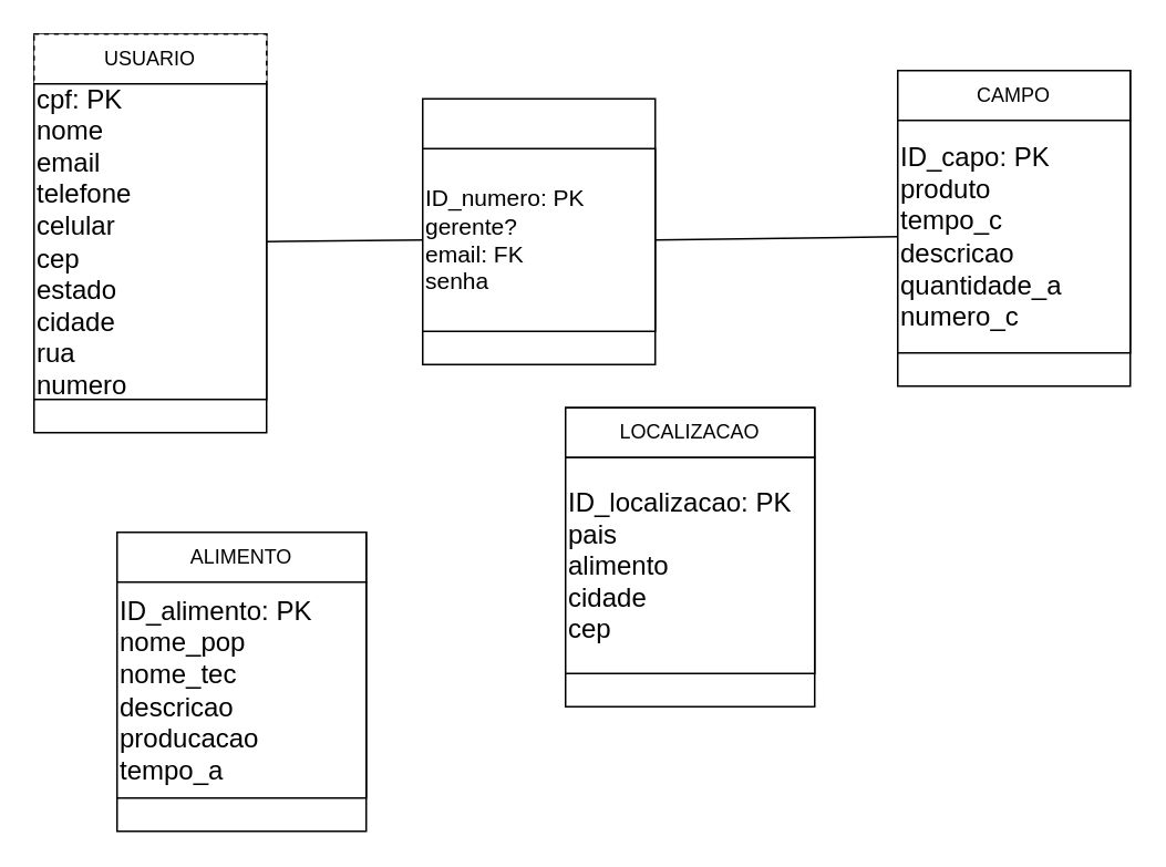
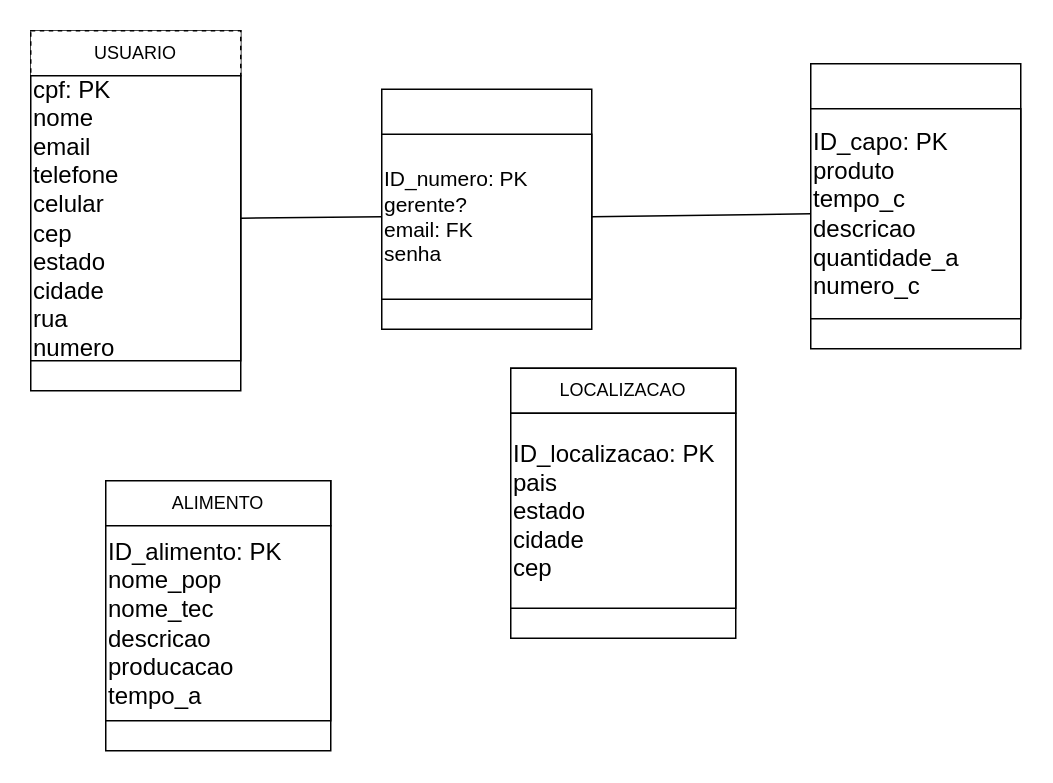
- <mxCell id="8" value="CAMPO" style="rounded=0;whiteSpace=wrap;html=1;" vertex="1" parent="1"><mxGeometry x="540" y="42" width="140" height="30" as="geometry" /></mxCell>
- <mxCell id="12" value="&lt;div&gt;&lt;font size=&quot;3&quot;&gt;ID_localizacao: PK&lt;/font&gt;&lt;/div&gt;&lt;div&gt;&lt;font size=&quot;3&quot;&gt;pais&lt;/font&gt;&lt;/div&gt;&lt;div&gt;&lt;font size=&quot;3&quot;&gt;alimento&lt;/font&gt;&lt;/div&gt;&lt;div&gt;&lt;font size=&quot;3&quot;&gt;cidade&lt;/font&gt;&lt;/div&gt;&lt;div&gt;&lt;font size=&quot;3&quot;&gt;cep&lt;/font&gt;&lt;/div&gt;" style="rounded=0;whiteSpace=wrap;html=1;align=left;" vertex="1" parent="1"><mxGeometry x="340" y="275" width="150" height="130" as="geometry" /></mxCell>
+ <mxCell id="12" value="&lt;div&gt;&lt;font size=&quot;3&quot;&gt;ID_localizacao: PK&lt;/font&gt;&lt;/div&gt;&lt;div&gt;&lt;font size=&quot;3&quot;&gt;pais&lt;/font&gt;&lt;/div&gt;&lt;div&gt;&lt;font size=&quot;3&quot;&gt;estado&lt;/font&gt;&lt;/div&gt;&lt;div&gt;&lt;font size=&quot;3&quot;&gt;cidade&lt;/font&gt;&lt;/div&gt;&lt;div&gt;&lt;font size=&quot;3&quot;&gt;cep&lt;/font&gt;&lt;/div&gt;" style="rounded=0;whiteSpace=wrap;html=1;align=left;" vertex="1" parent="1"><mxGeometry x="340" y="275" width="150" height="130" as="geometry" /></mxCell>
